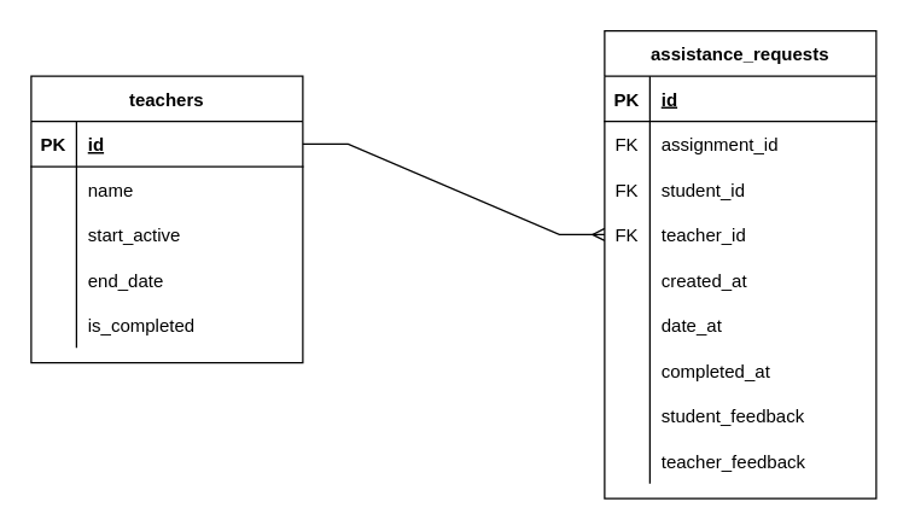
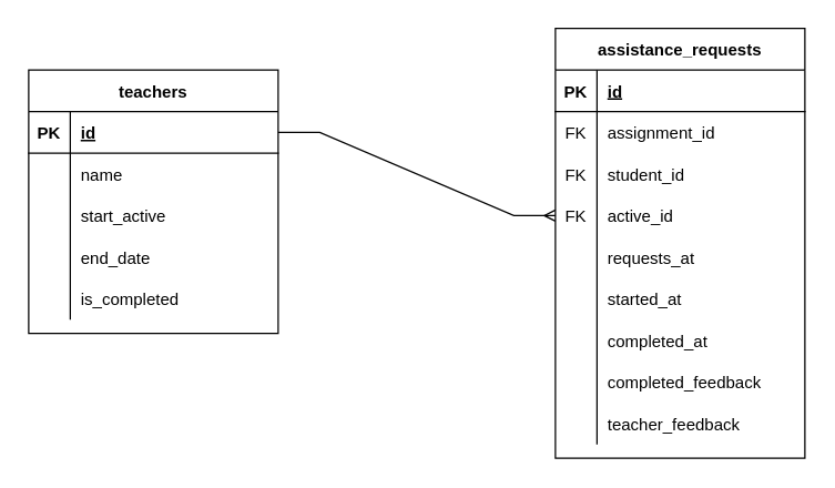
- <mxCell id="14" value="teacher_id" style="shape=partialRectangle;connectable=0;fillColor=none;top=0;left=0;bottom=0;right=0;align=left;spacingLeft=6;overflow=hidden;" vertex="1" parent="12"><mxGeometry x="30" width="150" height="30" as="geometry"><mxRectangle width="150" height="30" as="alternateBounds" /></mxGeometry></mxCell>
+ <mxCell id="14" value="active_id" style="shape=partialRectangle;connectable=0;fillColor=none;top=0;left=0;bottom=0;right=0;align=left;spacingLeft=6;overflow=hidden;" vertex="1" parent="12"><mxGeometry x="30" width="150" height="30" as="geometry"><mxRectangle width="150" height="30" as="alternateBounds" /></mxGeometry></mxCell>
- <mxCell id="17" value="created_at" style="shape=partialRectangle;connectable=0;fillColor=none;top=0;left=0;bottom=0;right=0;align=left;spacingLeft=6;overflow=hidden;" vertex="1" parent="15"><mxGeometry x="30" width="150" height="30" as="geometry"><mxRectangle width="150" height="30" as="alternateBounds" /></mxGeometry></mxCell>
+ <mxCell id="17" value="requests_at" style="shape=partialRectangle;connectable=0;fillColor=none;top=0;left=0;bottom=0;right=0;align=left;spacingLeft=6;overflow=hidden;" vertex="1" parent="15"><mxGeometry x="30" width="150" height="30" as="geometry"><mxRectangle width="150" height="30" as="alternateBounds" /></mxGeometry></mxCell>
- <mxCell id="20" value="date_at" style="shape=partialRectangle;connectable=0;fillColor=none;top=0;left=0;bottom=0;right=0;align=left;spacingLeft=6;overflow=hidden;" vertex="1" parent="18"><mxGeometry x="30" width="150" height="30" as="geometry"><mxRectangle width="150" height="30" as="alternateBounds" /></mxGeometry></mxCell>
+ <mxCell id="20" value="started_at" style="shape=partialRectangle;connectable=0;fillColor=none;top=0;left=0;bottom=0;right=0;align=left;spacingLeft=6;overflow=hidden;" vertex="1" parent="18"><mxGeometry x="30" width="150" height="30" as="geometry"><mxRectangle width="150" height="30" as="alternateBounds" /></mxGeometry></mxCell>
- <mxCell id="26" value="student_feedback" style="shape=partialRectangle;connectable=0;fillColor=none;top=0;left=0;bottom=0;right=0;align=left;spacingLeft=6;overflow=hidden;" vertex="1" parent="24"><mxGeometry x="30" width="150" height="30" as="geometry"><mxRectangle width="150" height="30" as="alternateBounds" /></mxGeometry></mxCell>
+ <mxCell id="26" value="completed_feedback" style="shape=partialRectangle;connectable=0;fillColor=none;top=0;left=0;bottom=0;right=0;align=left;spacingLeft=6;overflow=hidden;" vertex="1" parent="24"><mxGeometry x="30" width="150" height="30" as="geometry"><mxRectangle width="150" height="30" as="alternateBounds" /></mxGeometry></mxCell>
